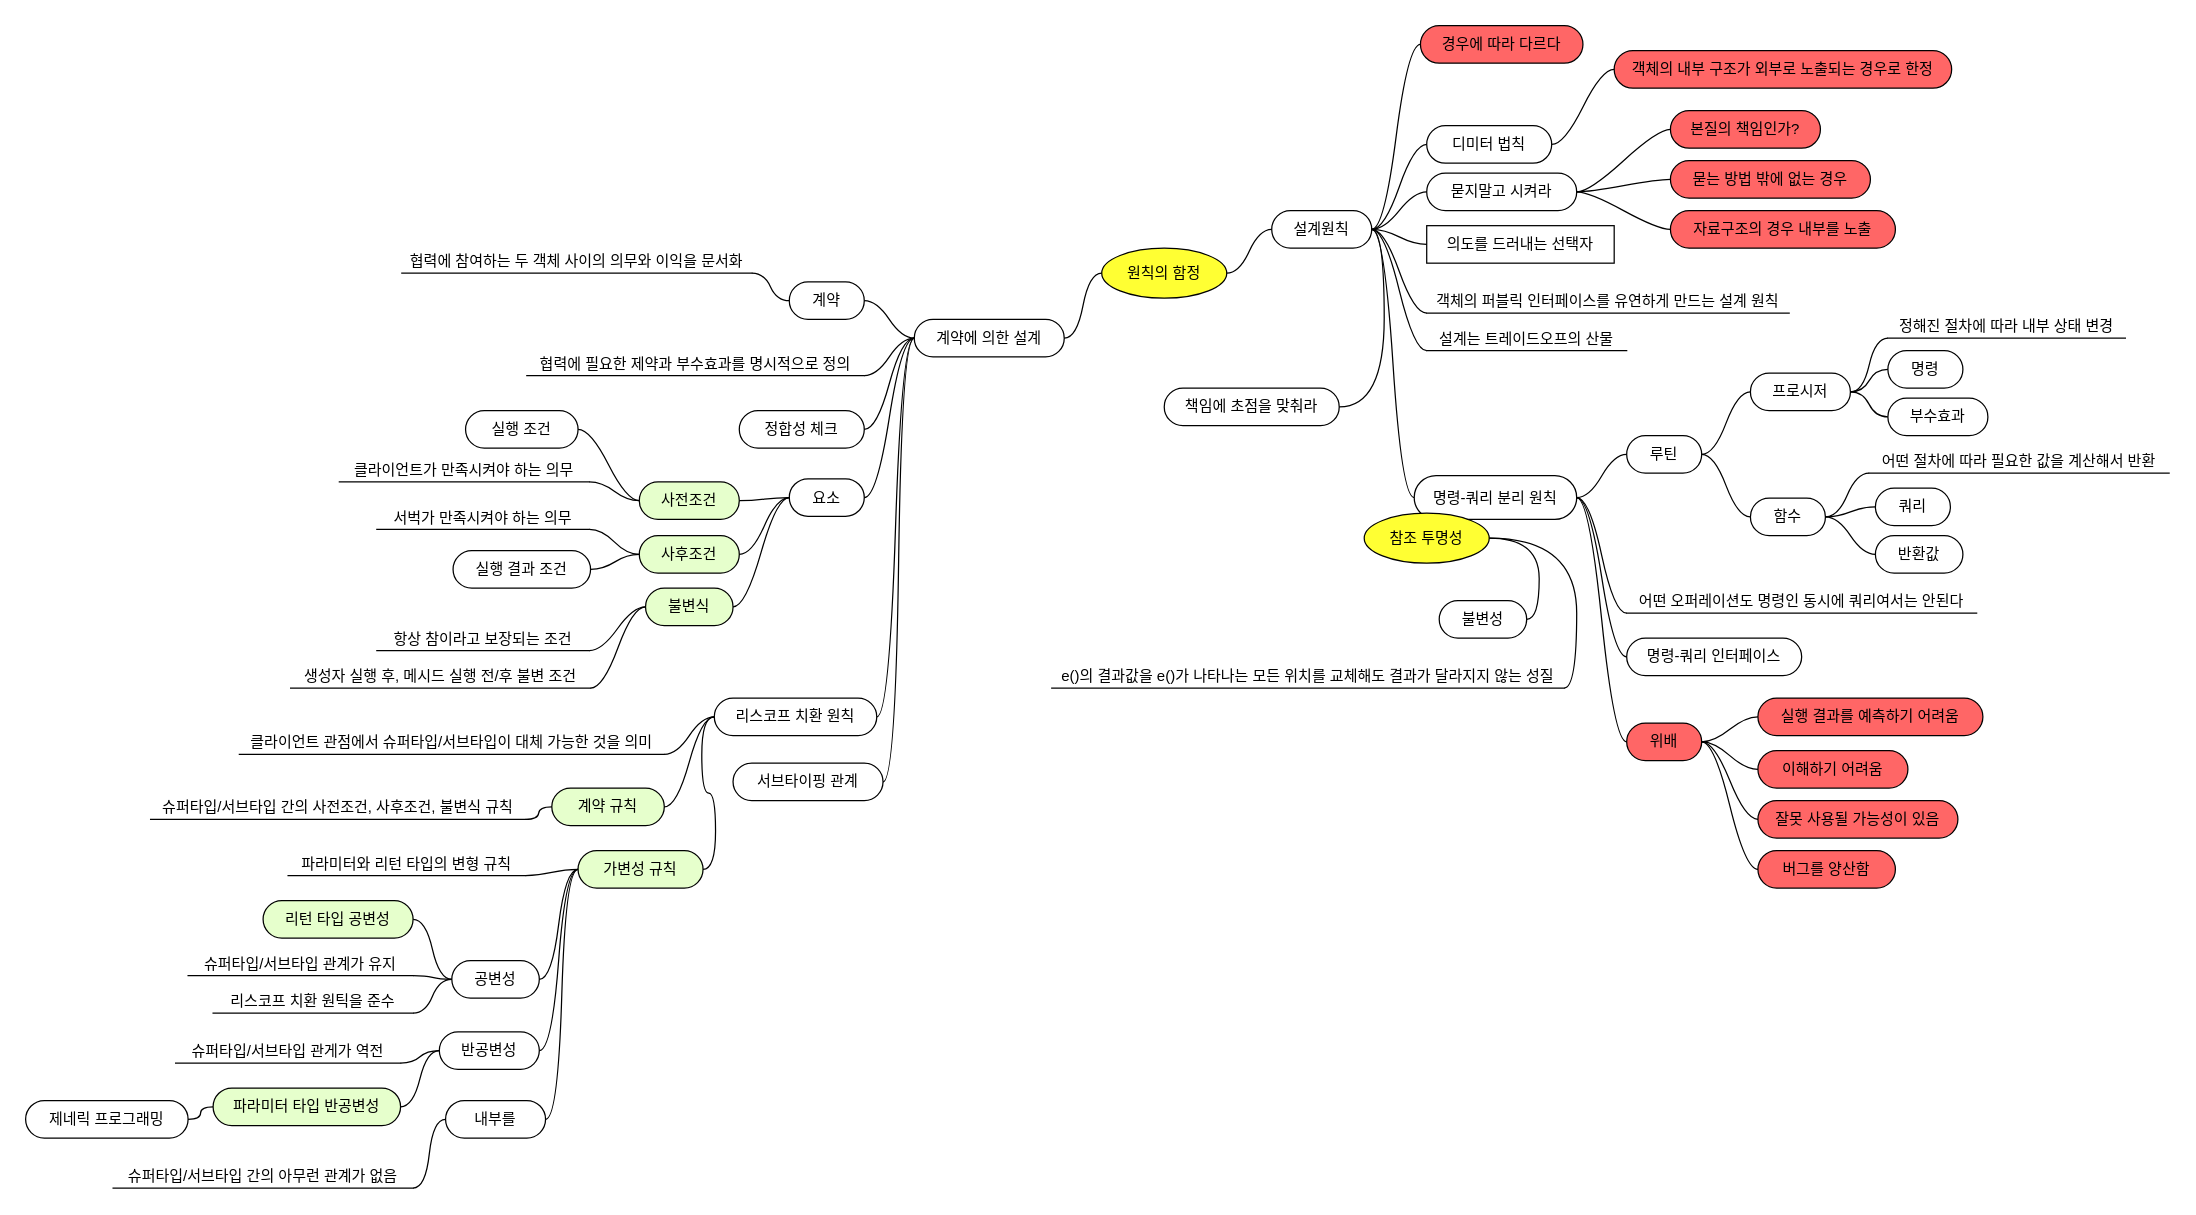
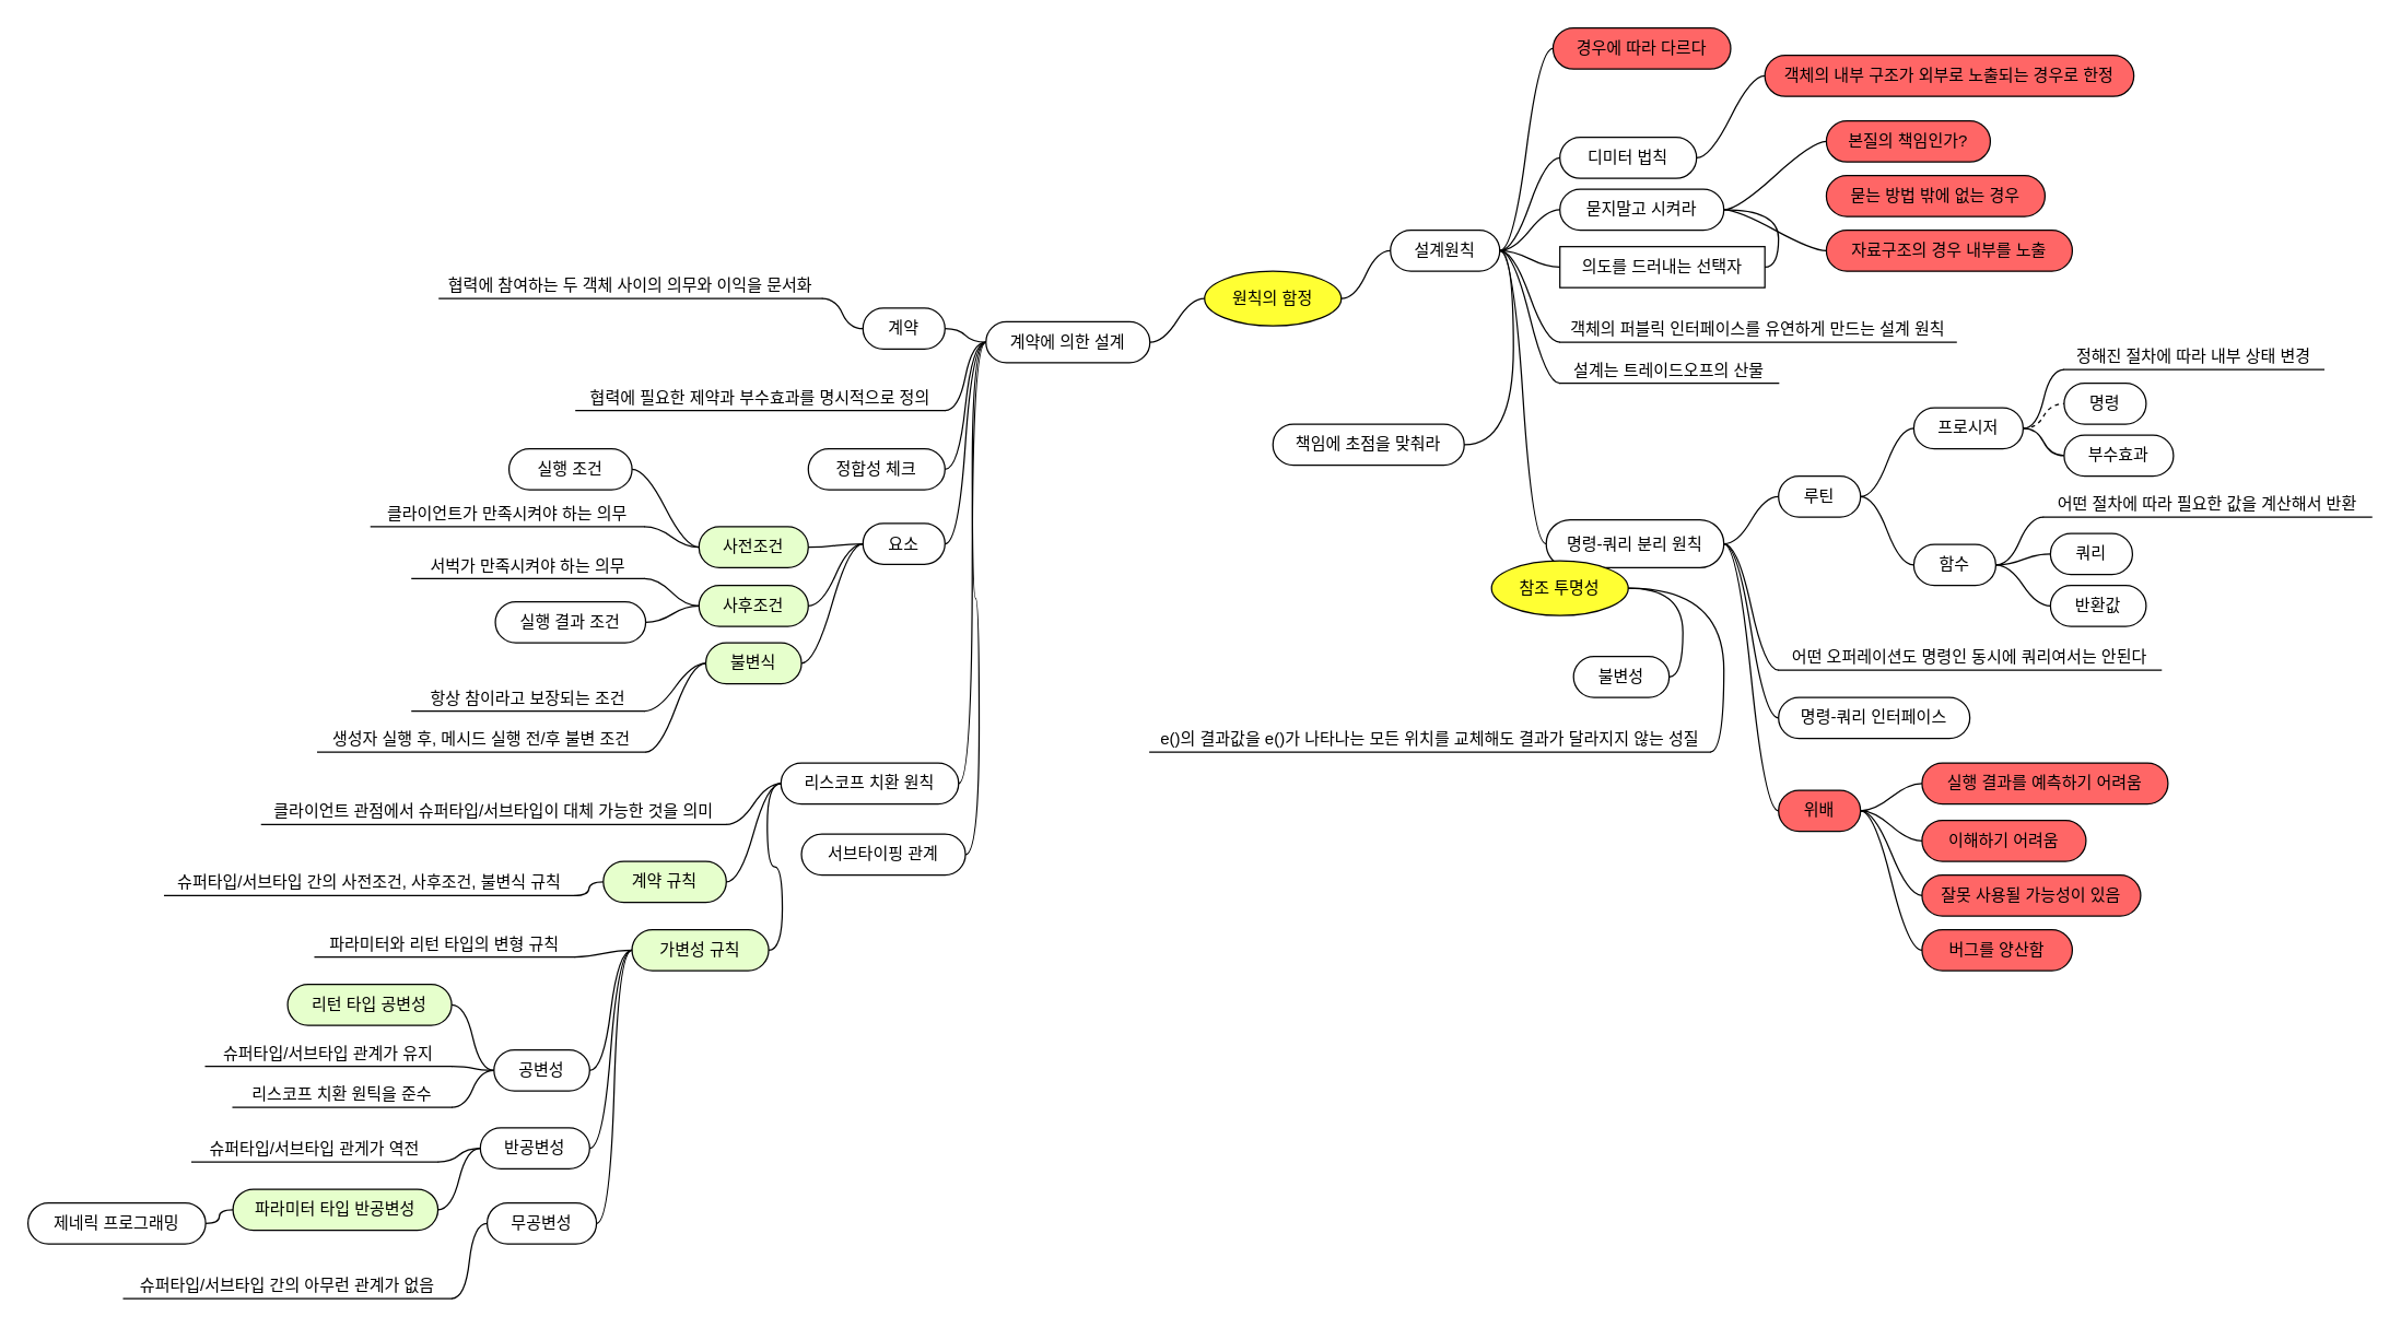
- <mxCell id="22" value="" style="edgeStyle=entityRelationEdgeStyle;startArrow=none;endArrow=none;segment=10;curved=1;" edge="1" target="21" parent="1" source="7"><mxGeometry relative="1" as="geometry"><mxPoint x="1251" y="160" as="sourcePoint" /></mxGeometry></mxCell>
+ <mxCell id="22" value="" style="edgeStyle=entityRelationEdgeStyle;startArrow=none;endArrow=none;segment=10;curved=1;" edge="1" target="9" parent="1" source="7"><mxGeometry relative="1" as="geometry"><mxPoint x="1251" y="160" as="sourcePoint" /></mxGeometry></mxCell>
- <mxCell id="66" value="계약에 의한 설계" style="whiteSpace=wrap;html=1;rounded=1;arcSize=50;align=center;verticalAlign=middle;container=1;recursiveResize=0;strokeWidth=1;autosize=1;spacing=4;treeFolding=1;treeMoving=1;shadow=0;fillColor=#FFFFFF;" vertex="1" parent="1"><mxGeometry x="731" y="255" width="120" height="30" as="geometry" /></mxCell>
+ <mxCell id="66" value="계약에 의한 설계" style="whiteSpace=wrap;html=1;rounded=1;arcSize=50;align=center;verticalAlign=middle;container=1;recursiveResize=0;strokeWidth=1;autosize=1;spacing=4;treeFolding=1;treeMoving=1;shadow=0;fillColor=#FFFFFF;" vertex="1" parent="1"><mxGeometry x="721" y="235" width="120" height="30" as="geometry" /></mxCell>
- <mxCell id="38" value="" style="edgeStyle=entityRelationEdgeStyle;startArrow=none;endArrow=none;segment=10;curved=1;shadow=0;fillColor=#FFFFFF;" edge="1" target="37" parent="1" source="29"><mxGeometry relative="1" as="geometry"><mxPoint x="845" y="500" as="sourcePoint" /></mxGeometry></mxCell>
+ <mxCell id="38" value="" style="edgeStyle=entityRelationEdgeStyle;startArrow=none;endArrow=none;segment=10;curved=1;shadow=0;fillColor=#FFFFFF;dashed=1;" edge="1" target="37" parent="1" source="29"><mxGeometry relative="1" as="geometry"><mxPoint x="845" y="500" as="sourcePoint" /></mxGeometry></mxCell>
- <mxCell id="112" value="내부를" style="whiteSpace=wrap;html=1;rounded=1;arcSize=50;align=center;verticalAlign=middle;container=1;recursiveResize=0;strokeWidth=1;autosize=1;spacing=4;treeFolding=1;treeMoving=1;shadow=0;fillColor=#FFFFFF;" vertex="1" parent="1"><mxGeometry x="356" y="880" width="80" height="30" as="geometry" /></mxCell>
+ <mxCell id="112" value="무공변성" style="whiteSpace=wrap;html=1;rounded=1;arcSize=50;align=center;verticalAlign=middle;container=1;recursiveResize=0;strokeWidth=1;autosize=1;spacing=4;treeFolding=1;treeMoving=1;shadow=0;fillColor=#FFFFFF;" vertex="1" parent="1"><mxGeometry x="356" y="880" width="80" height="30" as="geometry" /></mxCell>
